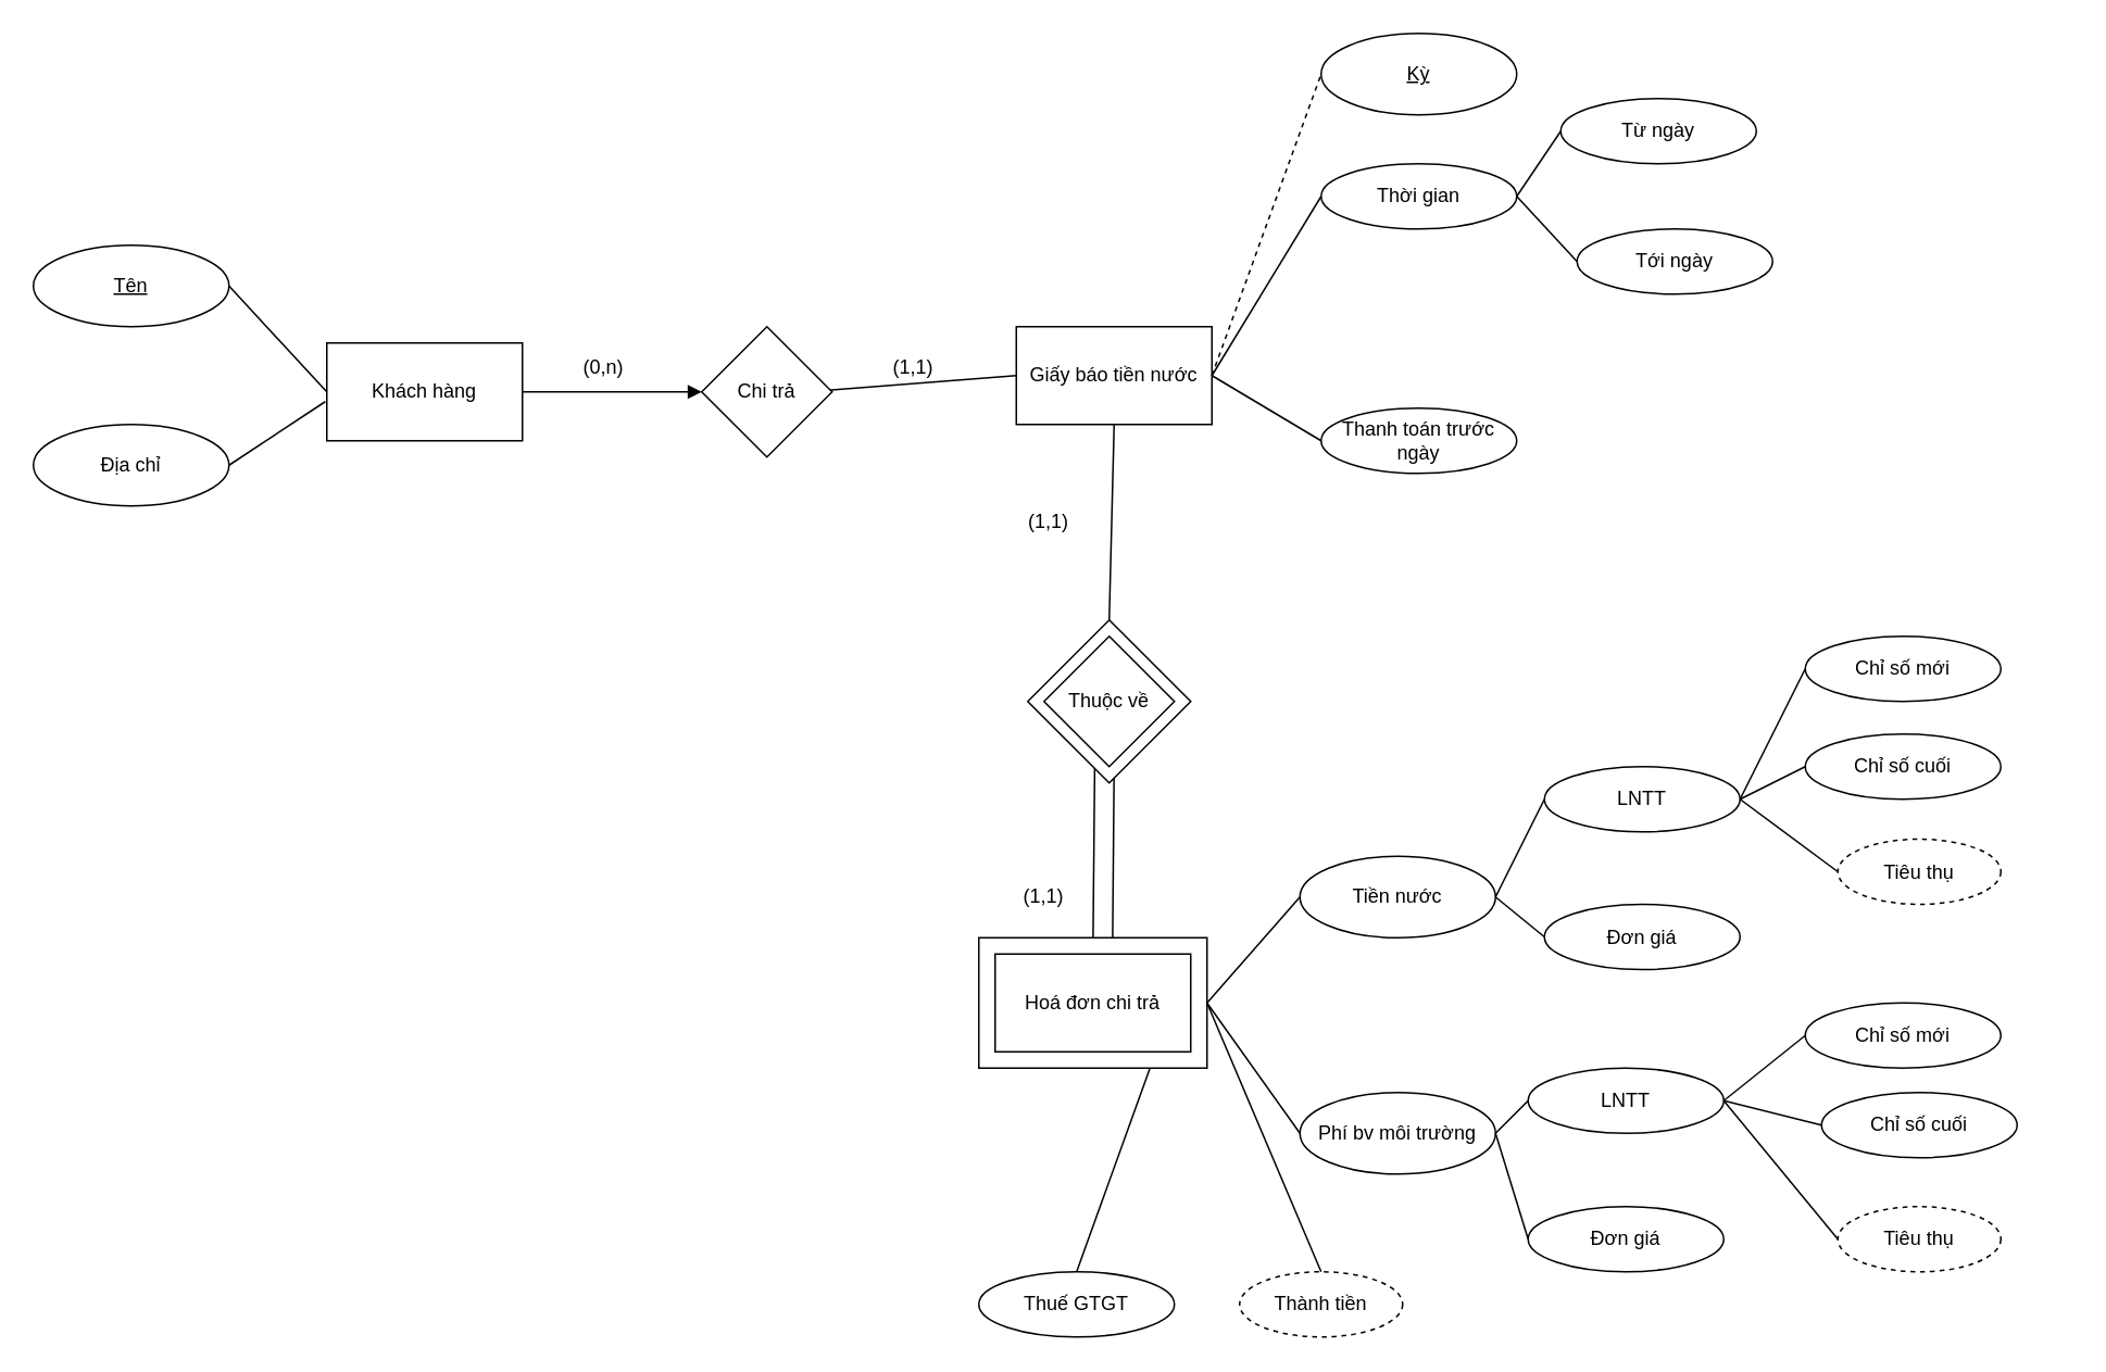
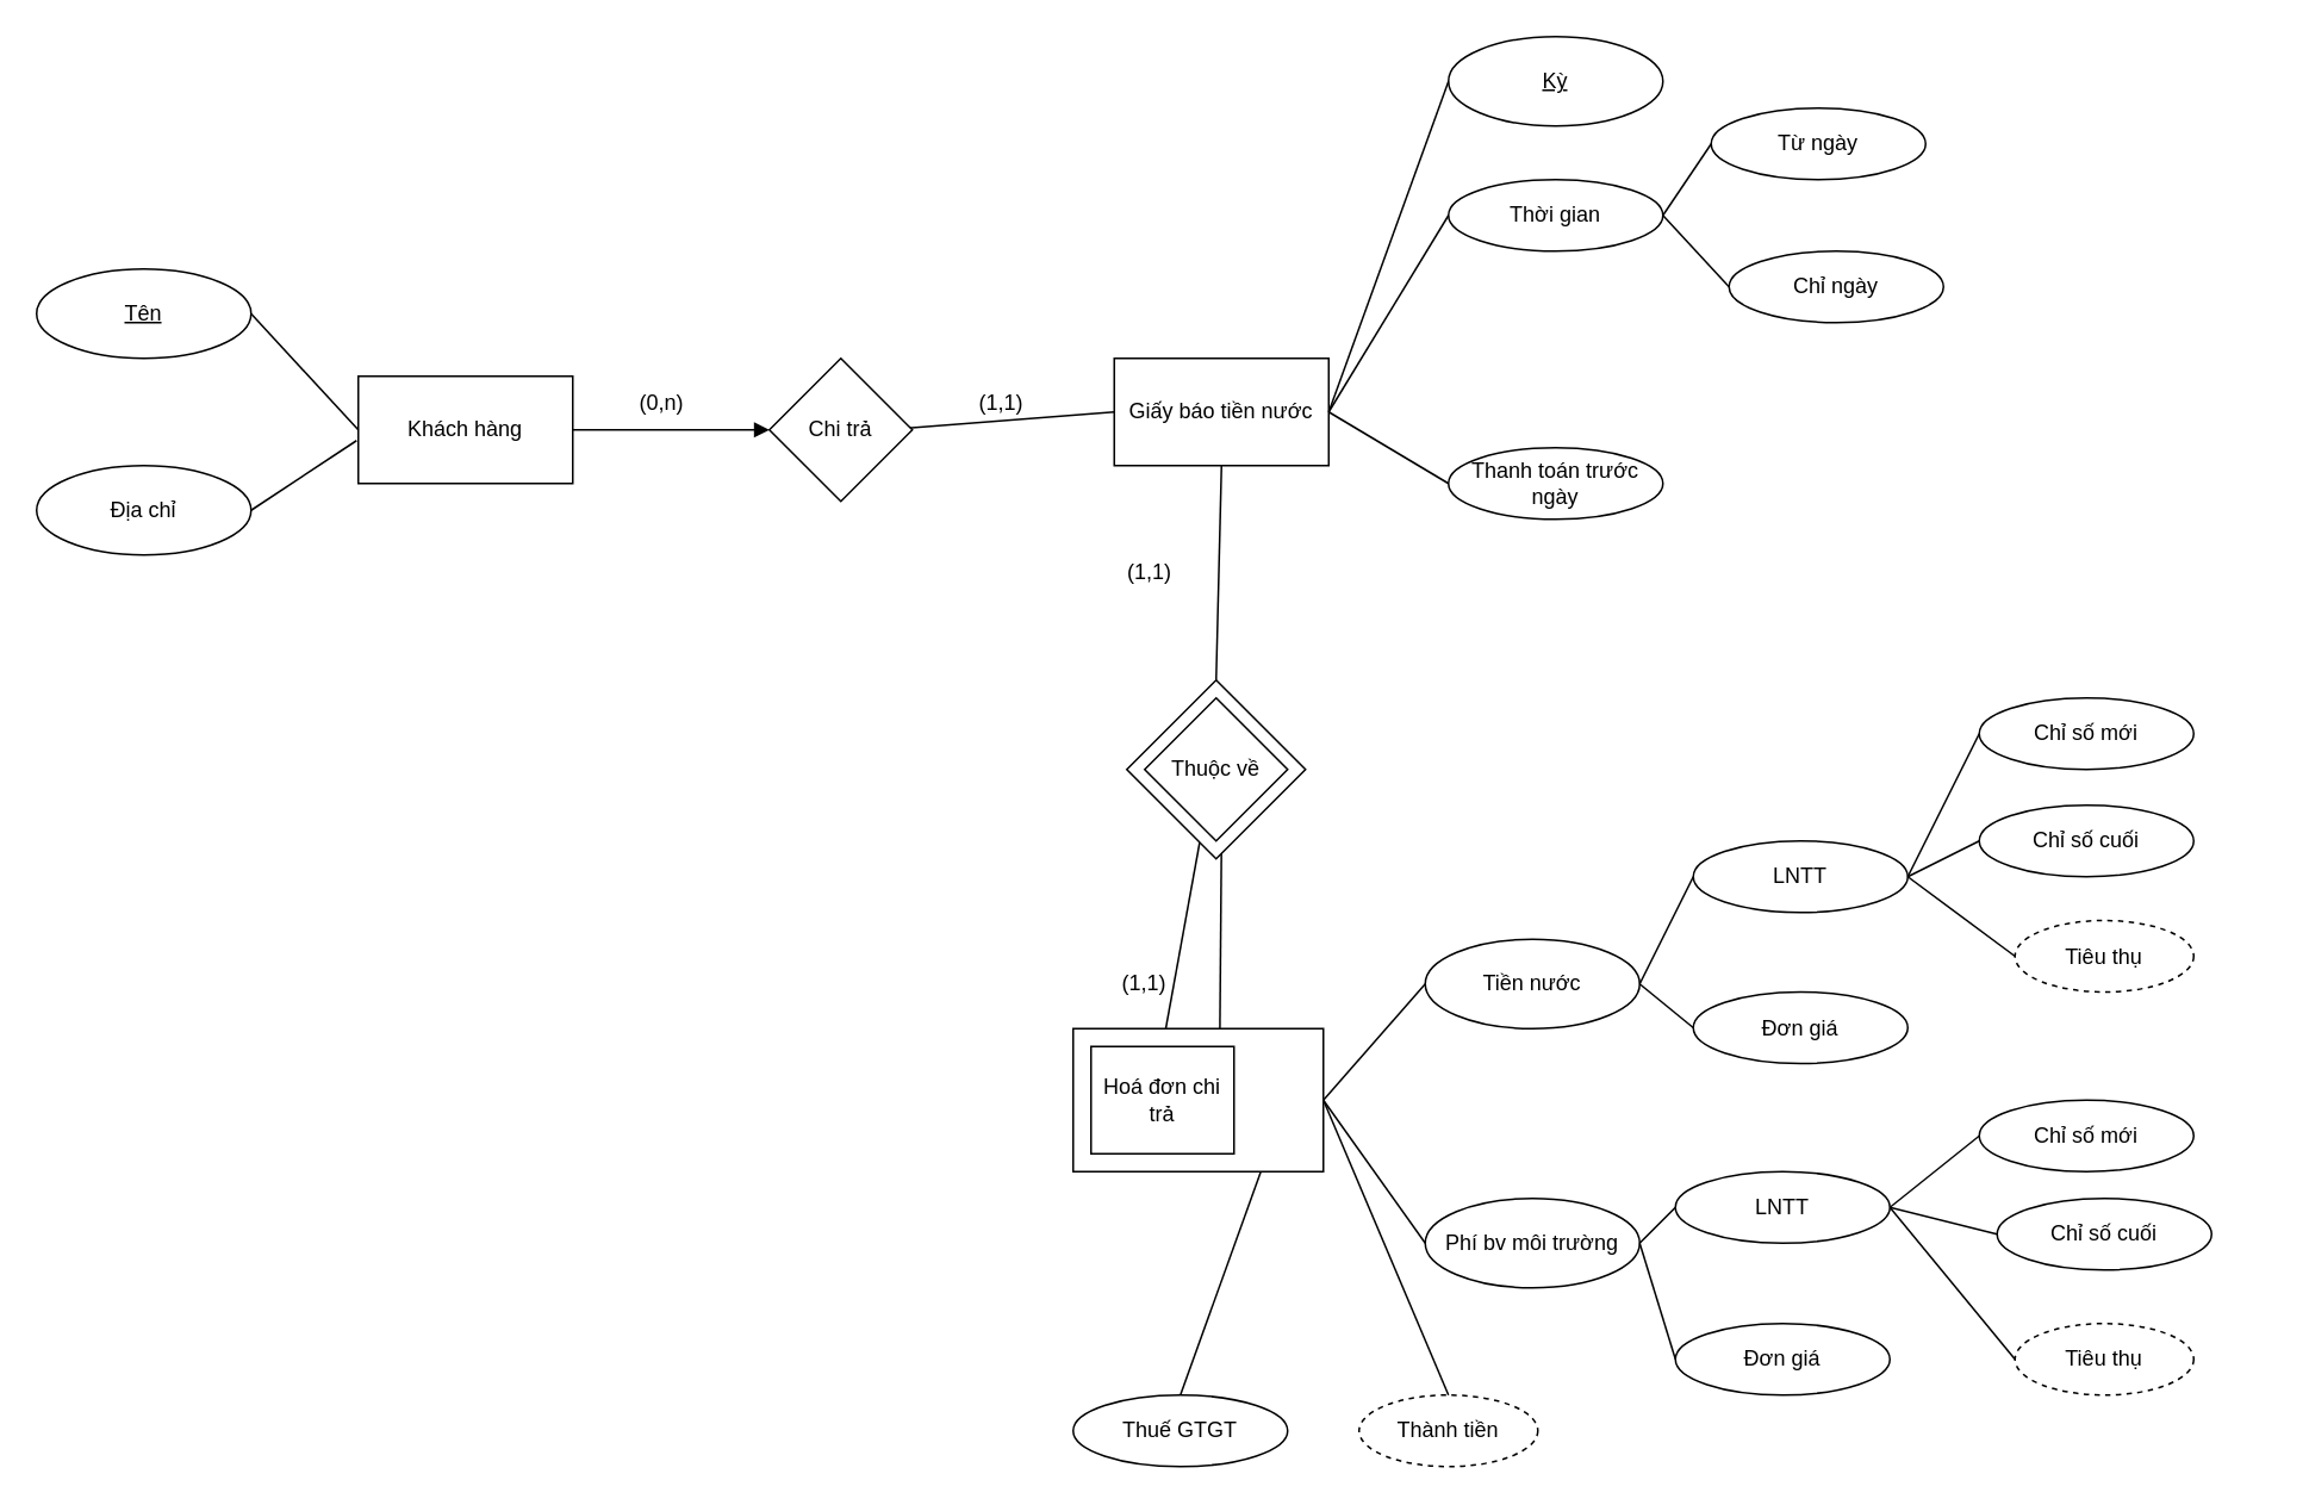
- <mxCell id="15" value="" style="endArrow=none;html=1;rounded=0;exitX=1;exitY=0.5;exitDx=0;exitDy=0;entryX=0;entryY=0.5;entryDx=0;entryDy=0;dashed=1;" parent="2" source="12" target="13" edge="1"><mxGeometry width="50" height="50" relative="1" as="geometry"><mxPoint x="730" y="210.0" as="sourcePoint" /><mxPoint x="800" y="290" as="targetPoint" /></mxGeometry></mxCell>
+ <mxCell id="15" value="" style="endArrow=none;html=1;rounded=0;exitX=1;exitY=0.5;exitDx=0;exitDy=0;entryX=0;entryY=0.5;entryDx=0;entryDy=0;" parent="2" source="12" target="13" edge="1"><mxGeometry width="50" height="50" relative="1" as="geometry"><mxPoint x="730" y="210.0" as="sourcePoint" /><mxPoint x="800" y="290" as="targetPoint" /></mxGeometry></mxCell>
- <mxCell id="18" value="Tới ngày" style="ellipse;whiteSpace=wrap;html=1;" parent="2" vertex="1"><mxGeometry x="947" y="120" width="120" height="40" as="geometry" /></mxCell>
+ <mxCell id="18" value="Chỉ ngày" style="ellipse;whiteSpace=wrap;html=1;" parent="2" vertex="1"><mxGeometry x="947" y="120" width="120" height="40" as="geometry" /></mxCell>
- <mxCell id="25" value="Hoá đơn chi trả" style="rounded=0;whiteSpace=wrap;html=1;" parent="23" vertex="1"><mxGeometry x="10" y="10" width="120" height="60" as="geometry" /></mxCell>
+ <mxCell id="25" value="Hoá đơn chi trả" style="rounded=0;whiteSpace=wrap;html=1;" parent="23" vertex="1"><mxGeometry x="10" y="10" width="80" height="60" as="geometry" /></mxCell>
